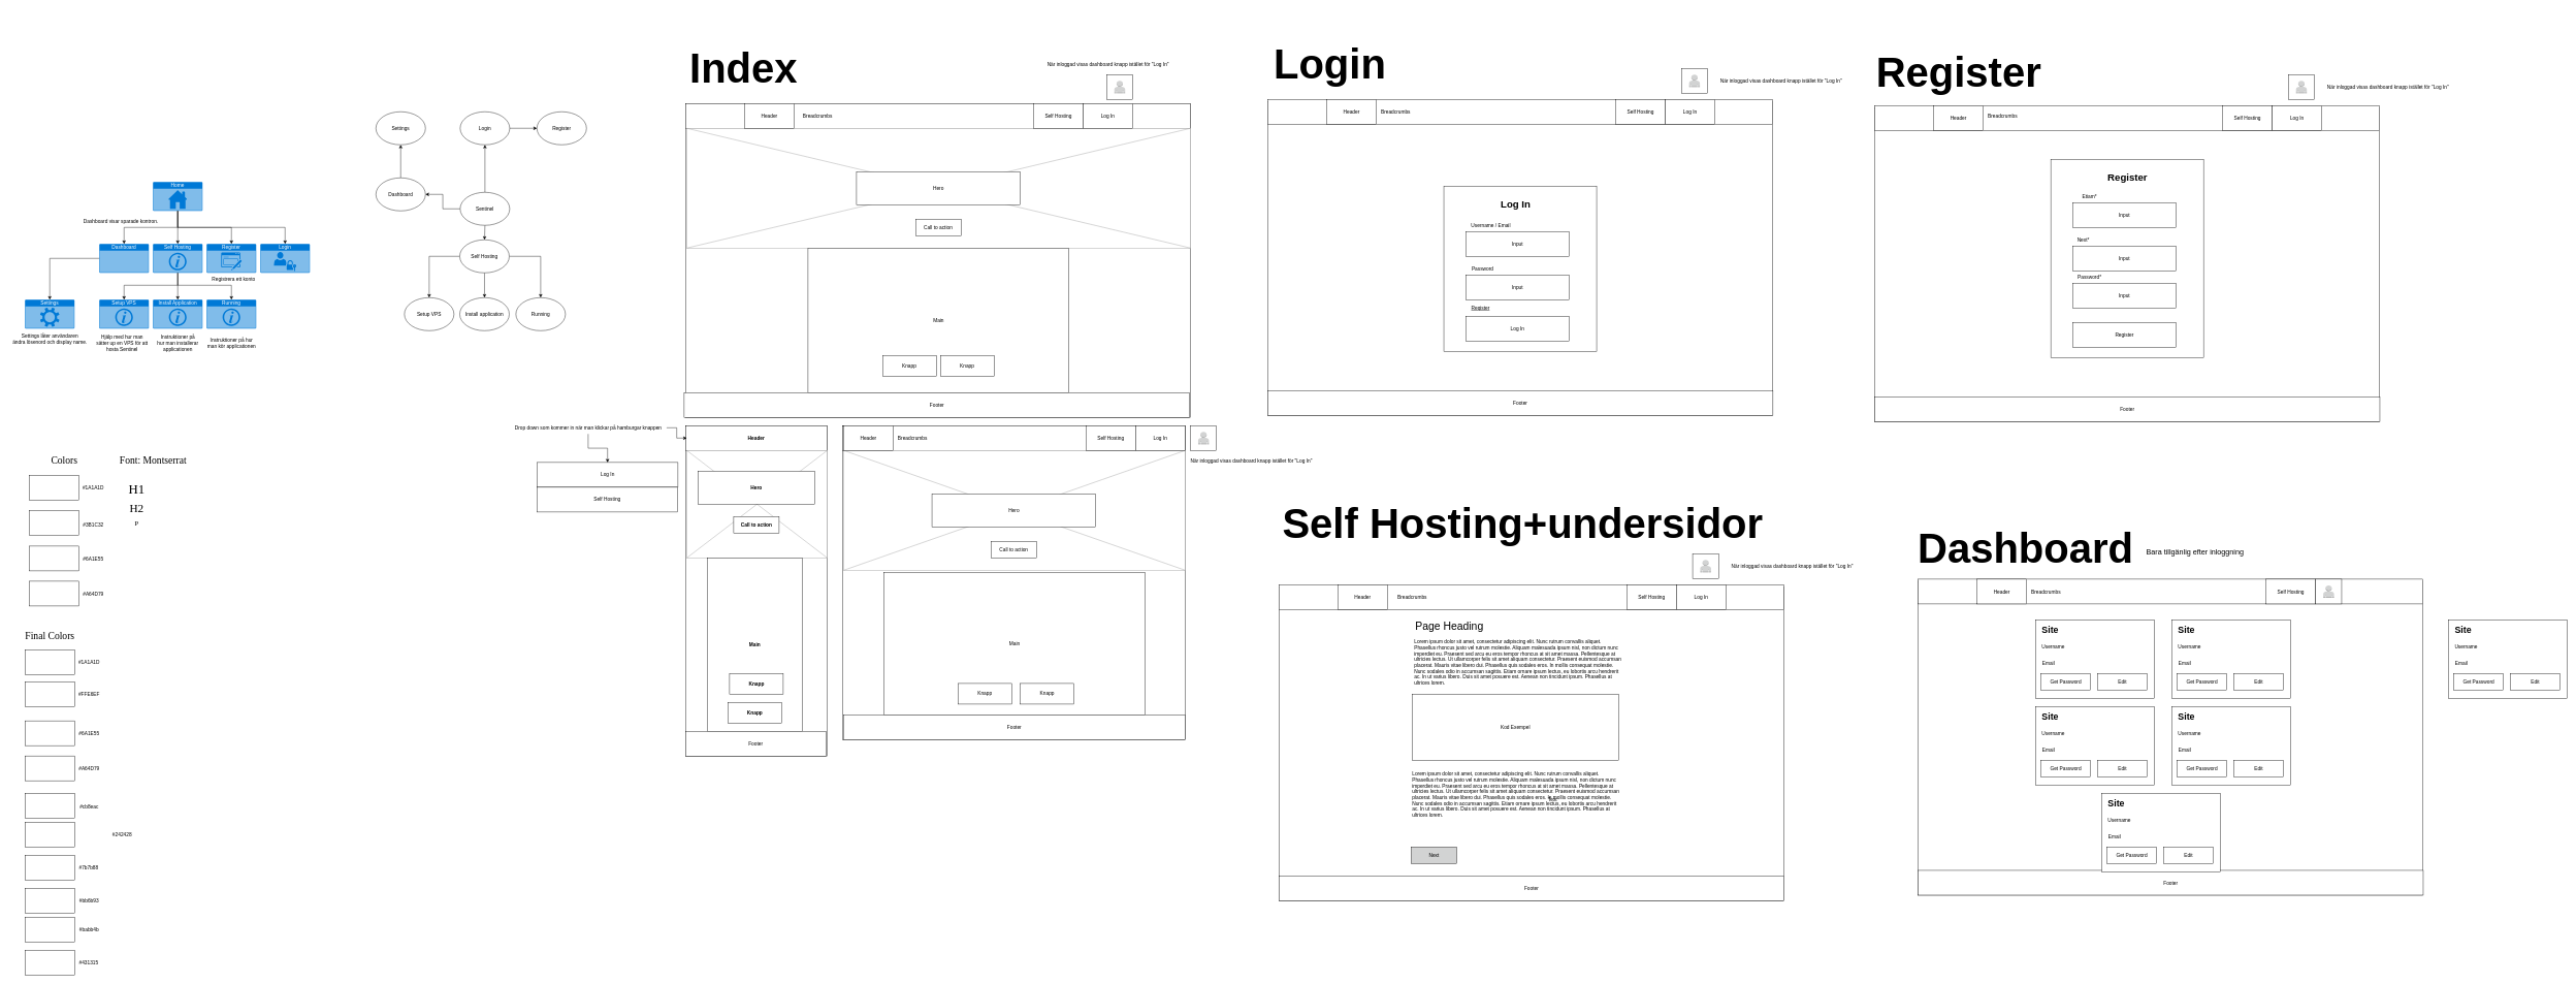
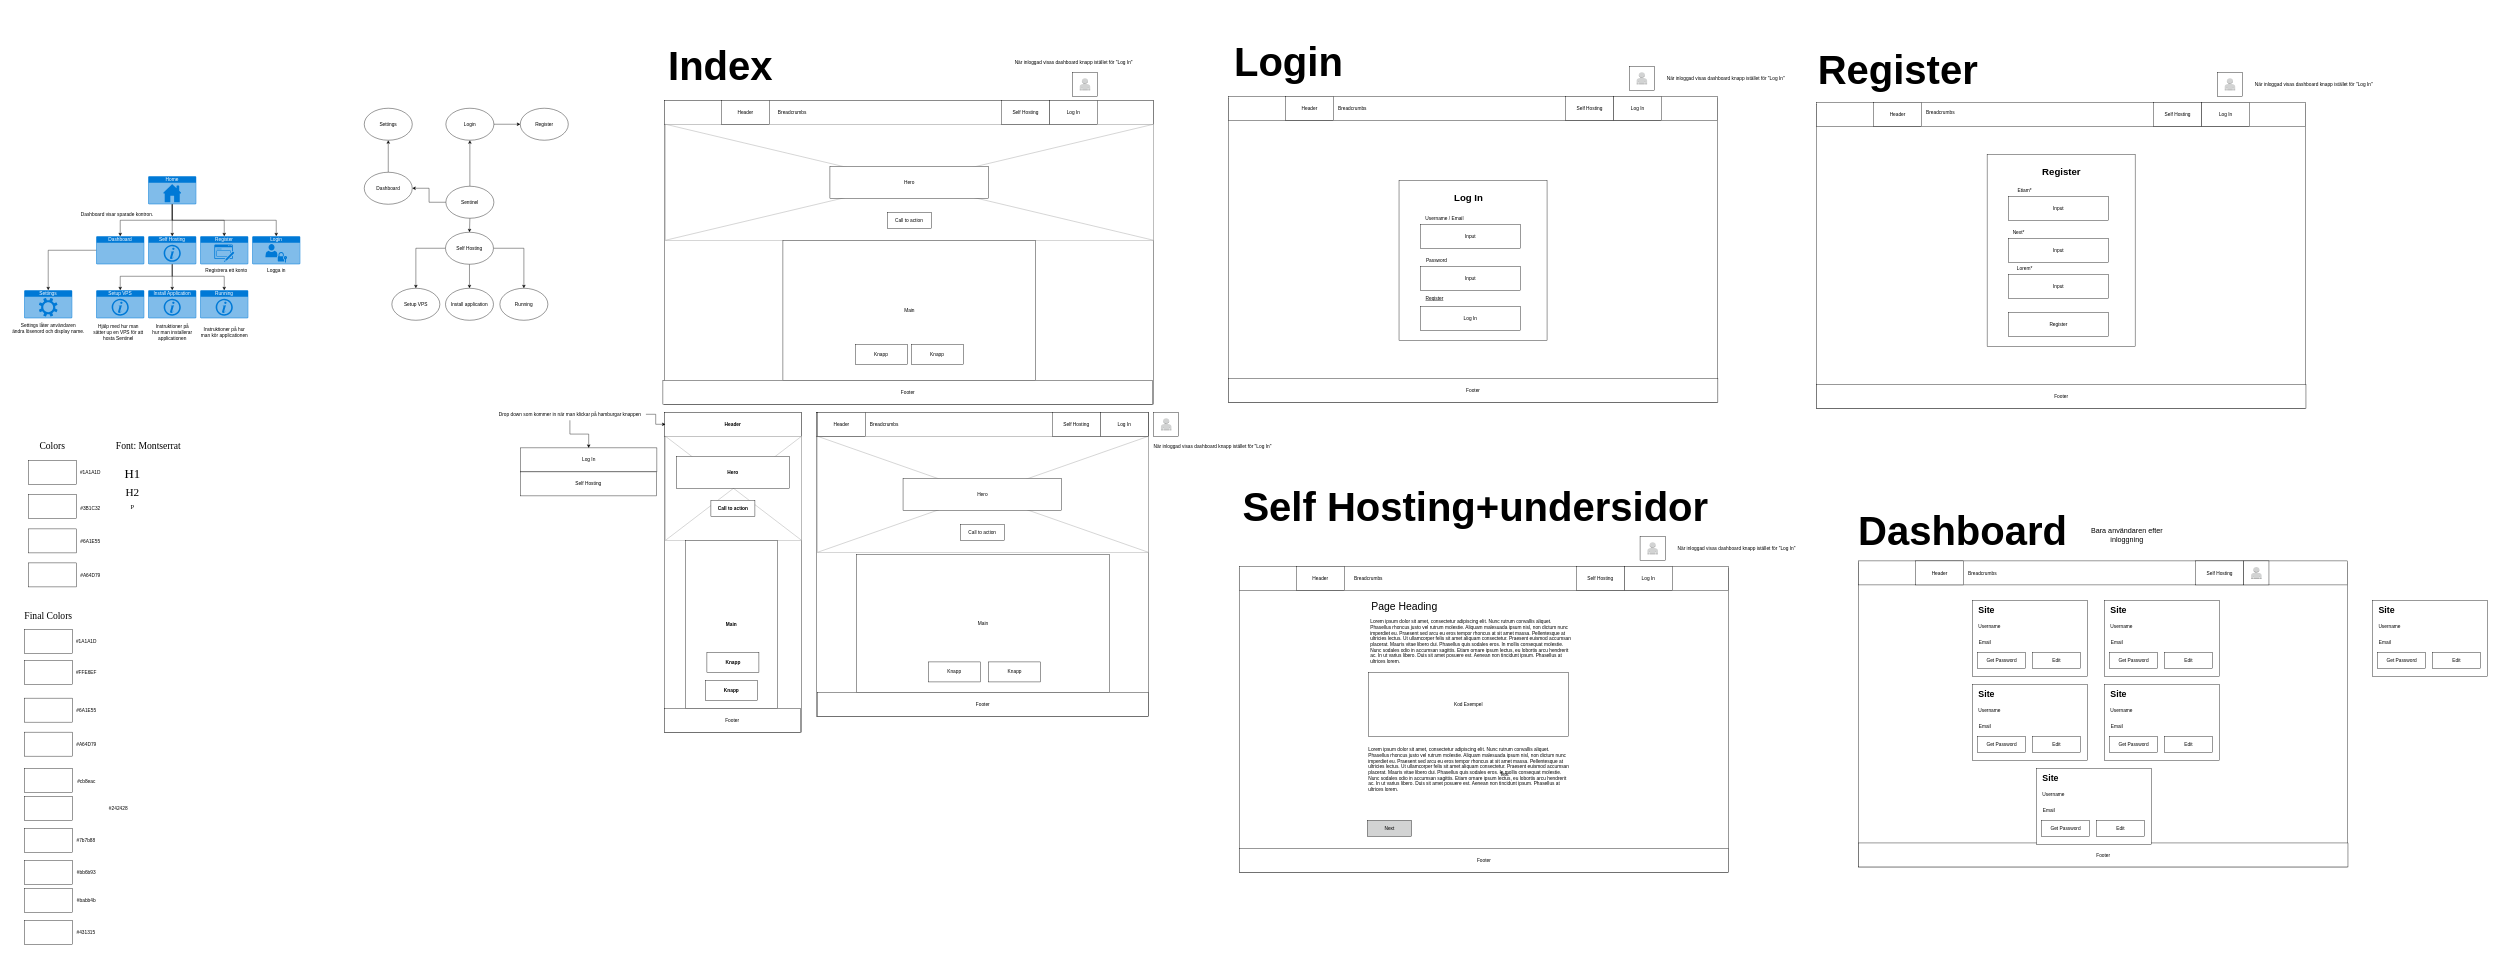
- <mxCell id="119" value="Password*" style="text;html=1;align=center;verticalAlign=middle;resizable=0;points=[];autosize=1;strokeColor=none;fillColor=none;" parent="1" vertex="1"><mxGeometry x="5020" y="655" width="80" height="30" as="geometry" /></mxCell>
+ <mxCell id="119" value="Lorem*" style="text;html=1;align=center;verticalAlign=middle;resizable=0;points=[];autosize=1;strokeColor=none;fillColor=none;" parent="1" vertex="1"><mxGeometry x="5020" y="655" width="80" height="30" as="geometry" /></mxCell>
+ <mxCell id="42" value="Logga in" style="text;html=1;align=center;verticalAlign=middle;resizable=0;points=[];autosize=1;strokeColor=none;fillColor=none;" parent="1" vertex="1"><mxGeometry x="655" y="660" width="70" height="30" as="geometry" /></mxCell>
- <mxCell id="211" value="&lt;font face=&quot;Montserrat&quot;&gt;&lt;span style=&quot;font-size: 24px;&quot;&gt;Colors&lt;/span&gt;&lt;/font&gt;" style="text;html=1;align=center;verticalAlign=middle;resizable=0;points=[];autosize=1;strokeColor=none;fillColor=none;" parent="1" vertex="1"><mxGeometry x="105" y="1095" width="100" height="40" as="geometry" /></mxCell>
+ <mxCell id="211" value="&lt;font face=&quot;Montserrat&quot;&gt;&lt;span style=&quot;font-size: 24px;&quot;&gt;Colors&lt;/span&gt;&lt;/font&gt;" style="text;html=1;align=center;verticalAlign=middle;resizable=0;points=[];autosize=1;strokeColor=none;fillColor=none;" parent="1" vertex="1"><mxGeometry x="80" y="1095" width="100" height="40" as="geometry" /></mxCell>
- <mxCell id="156" value="Bara tillgänlig efter inloggning" style="text;html=1;align=center;verticalAlign=middle;whiteSpace=wrap;rounded=0;fontSize=18;" parent="1" vertex="1"><mxGeometry x="5189.5" y="1321.5" width="251.5" height="30" as="geometry" /></mxCell>
+ <mxCell id="156" value="Bara användaren efter inloggning" style="text;html=1;align=center;verticalAlign=middle;whiteSpace=wrap;rounded=0;fontSize=18;" parent="1" vertex="1"><mxGeometry x="5189.5" y="1321.5" width="251.5" height="30" as="geometry" /></mxCell>
